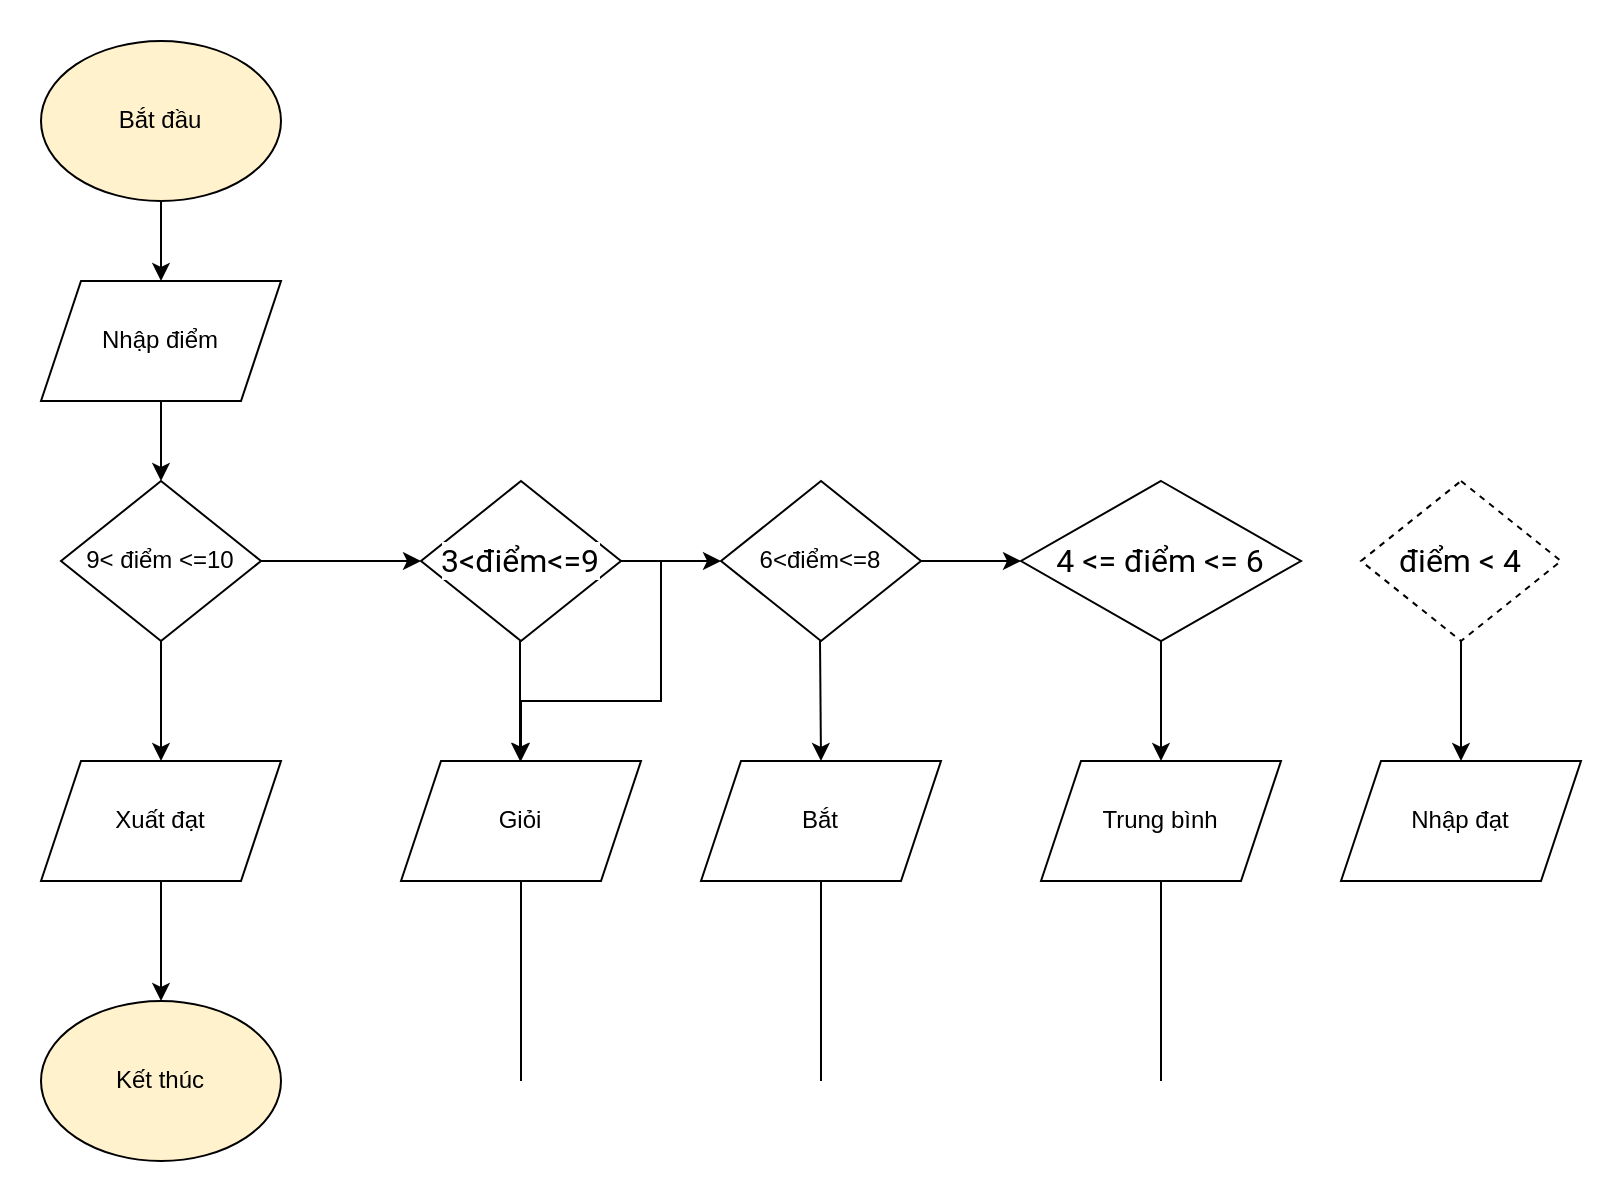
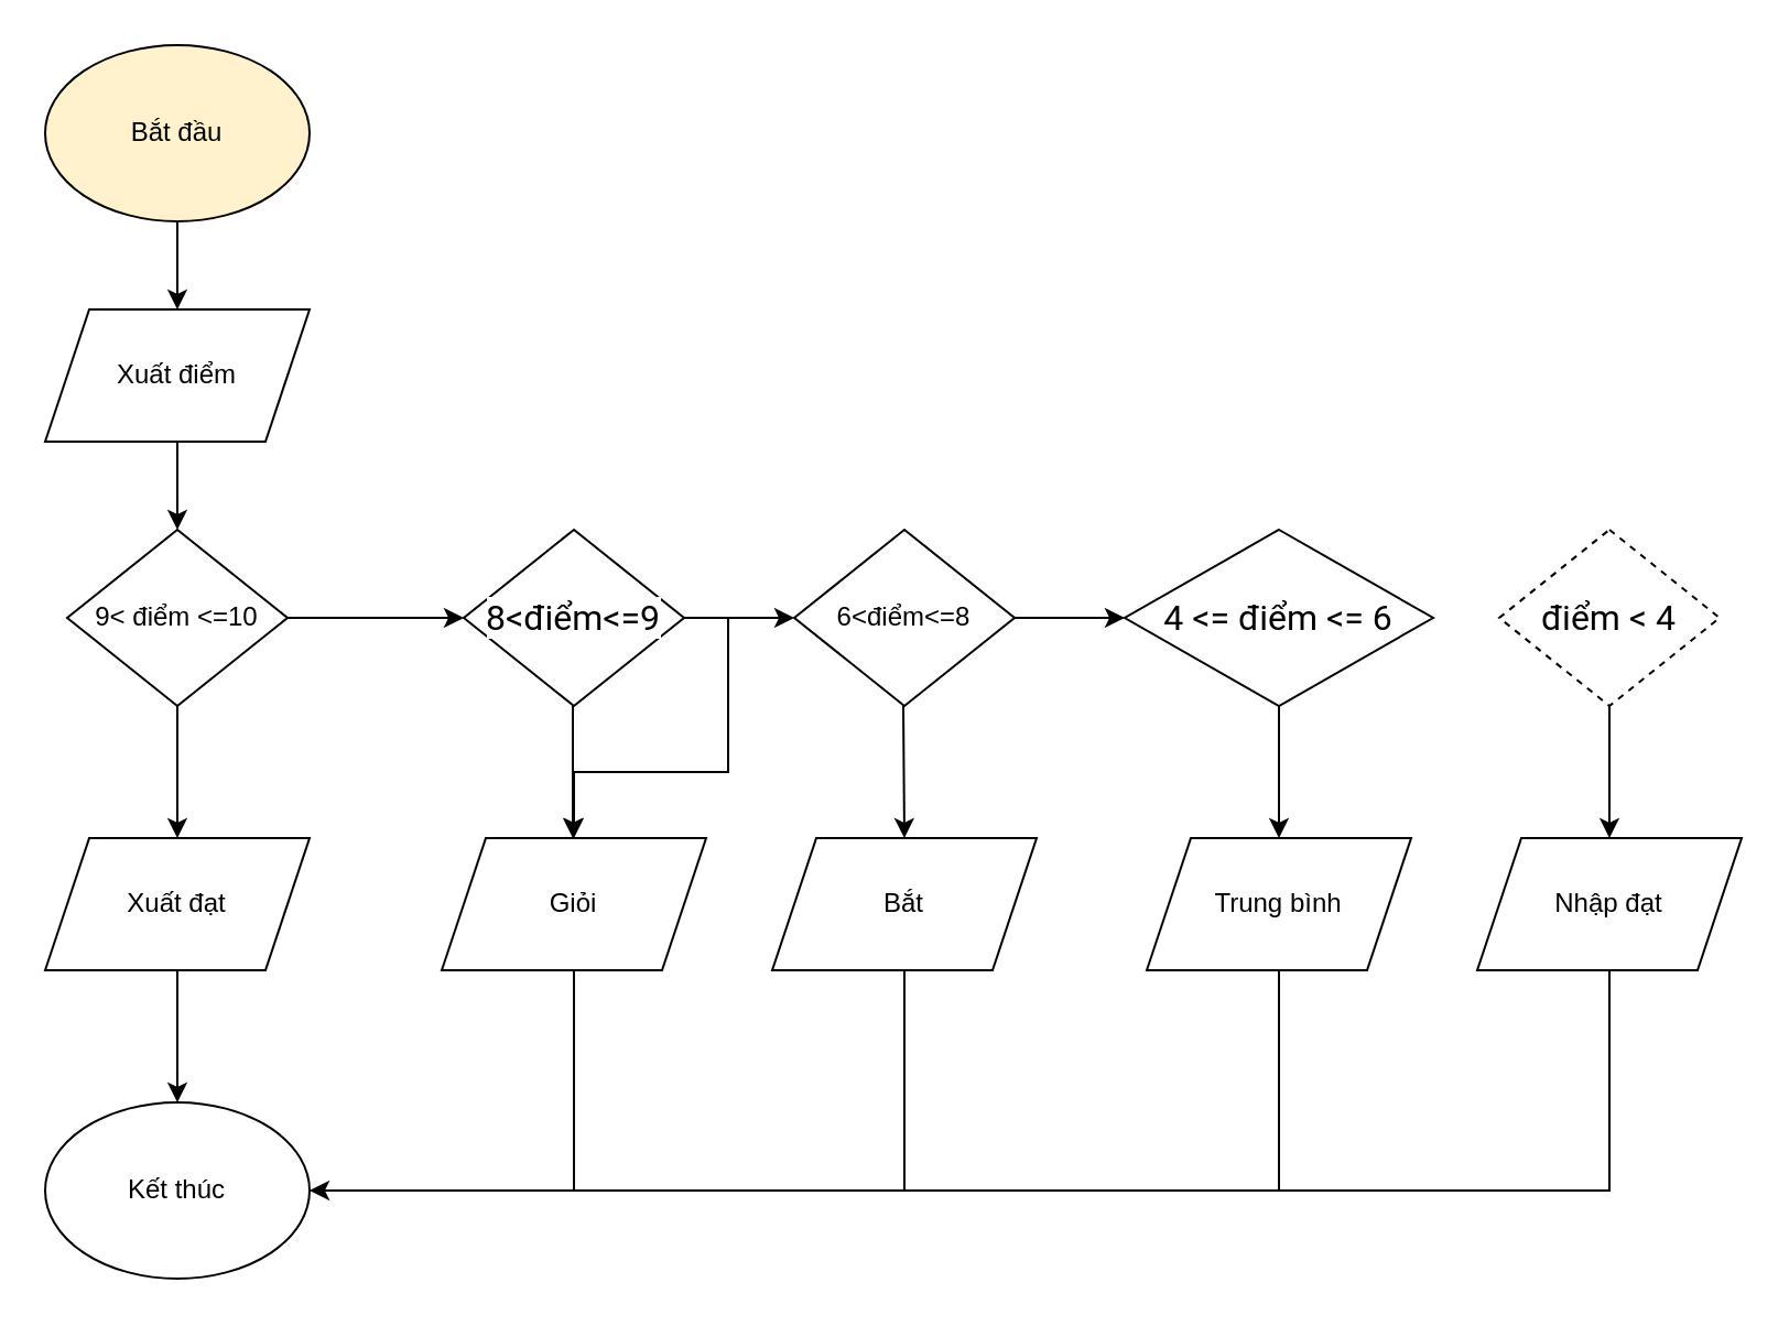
- <mxCell id="20" value="Nhập điểm" style="shape=parallelogram;perimeter=parallelogramPerimeter;whiteSpace=wrap;html=1;fixedSize=1;" vertex="1" parent="1"><mxGeometry x="20" y="140" width="120" height="60" as="geometry" /></mxCell>
+ <mxCell id="20" value="Xuất điểm" style="shape=parallelogram;perimeter=parallelogramPerimeter;whiteSpace=wrap;html=1;fixedSize=1;" vertex="1" parent="1"><mxGeometry x="20" y="140" width="120" height="60" as="geometry" /></mxCell>
- <mxCell id="25" value="&lt;div style=&quot;text-align: left;&quot;&gt;&lt;font face=&quot;Roboto, sans-serif&quot;&gt;&lt;span style=&quot;font-size: 16px; white-space-collapse: preserve; background-color: rgb(255, 255, 255);&quot;&gt;3&amp;lt;điểm&amp;lt;=9&lt;/span&gt;&lt;/font&gt;&lt;/div&gt;" style="rhombus;whiteSpace=wrap;html=1;" vertex="1" parent="1"><mxGeometry x="210" y="240" width="100" height="80" as="geometry" /></mxCell>
+ <mxCell id="25" value="&lt;div style=&quot;text-align: left;&quot;&gt;&lt;font face=&quot;Roboto, sans-serif&quot;&gt;&lt;span style=&quot;font-size: 16px; white-space-collapse: preserve; background-color: rgb(255, 255, 255);&quot;&gt;8&amp;lt;điểm&amp;lt;=9&lt;/span&gt;&lt;/font&gt;&lt;/div&gt;" style="rhombus;whiteSpace=wrap;html=1;" vertex="1" parent="1"><mxGeometry x="210" y="240" width="100" height="80" as="geometry" /></mxCell>
- <mxCell id="27" value="Kết thúc" style="ellipse;whiteSpace=wrap;html=1;fillColor=#fff2cc;" vertex="1" parent="1"><mxGeometry x="20" y="500" width="120" height="80" as="geometry" /></mxCell>
+ <mxCell id="27" value="Kết thúc" style="ellipse;whiteSpace=wrap;html=1;" vertex="1" parent="1"><mxGeometry x="20" y="500" width="120" height="80" as="geometry" /></mxCell>
+ <mxCell id="14" value="" style="endArrow=classic;html=1;rounded=0;entryX=1;entryY=0.5;entryDx=0;entryDy=0;exitX=0.5;exitY=1;exitDx=0;exitDy=0;" edge="1" parent="1" source="15" target="27"><mxGeometry width="50" height="50" relative="1" as="geometry"><mxPoint x="300" y="590" as="sourcePoint" /><mxPoint x="350" y="540" as="targetPoint" /><Array as="points"><mxPoint x="730" y="540" /></Array></mxGeometry></mxCell>
